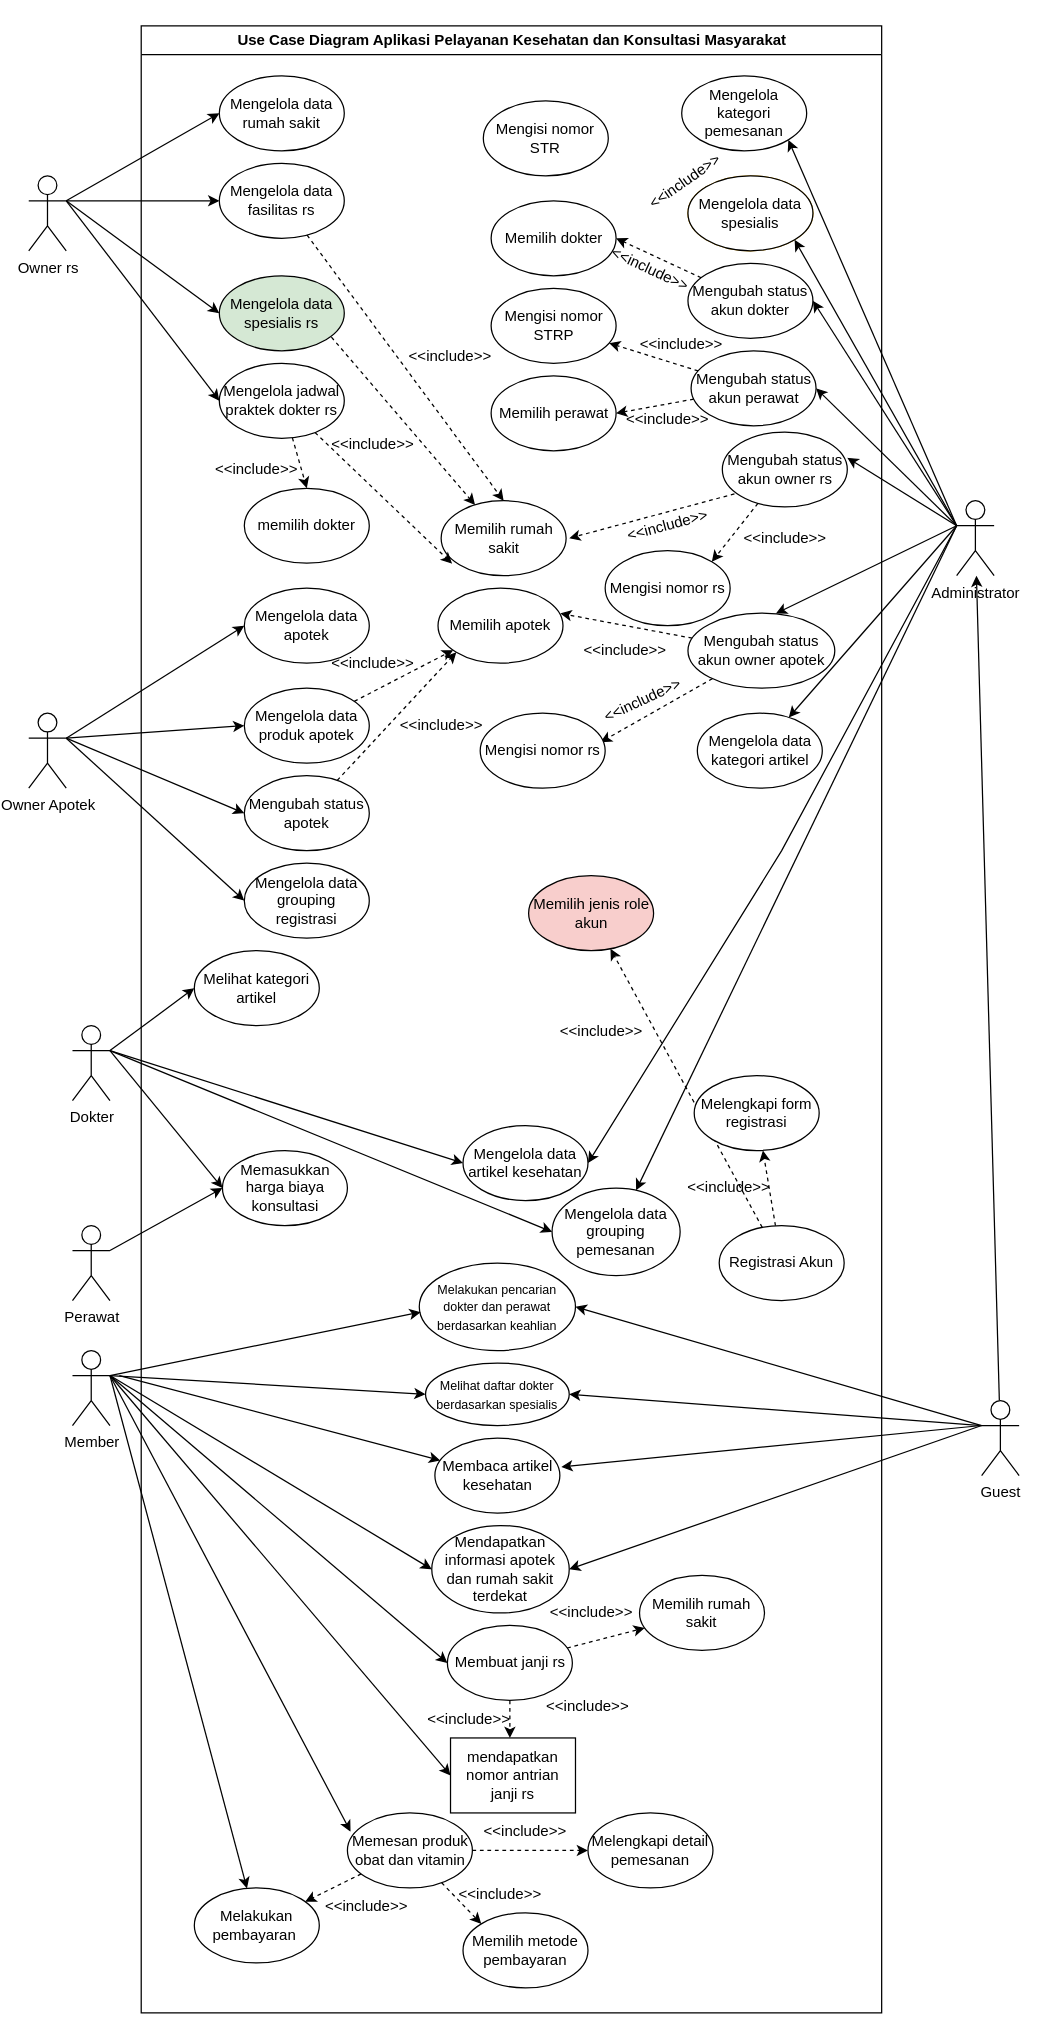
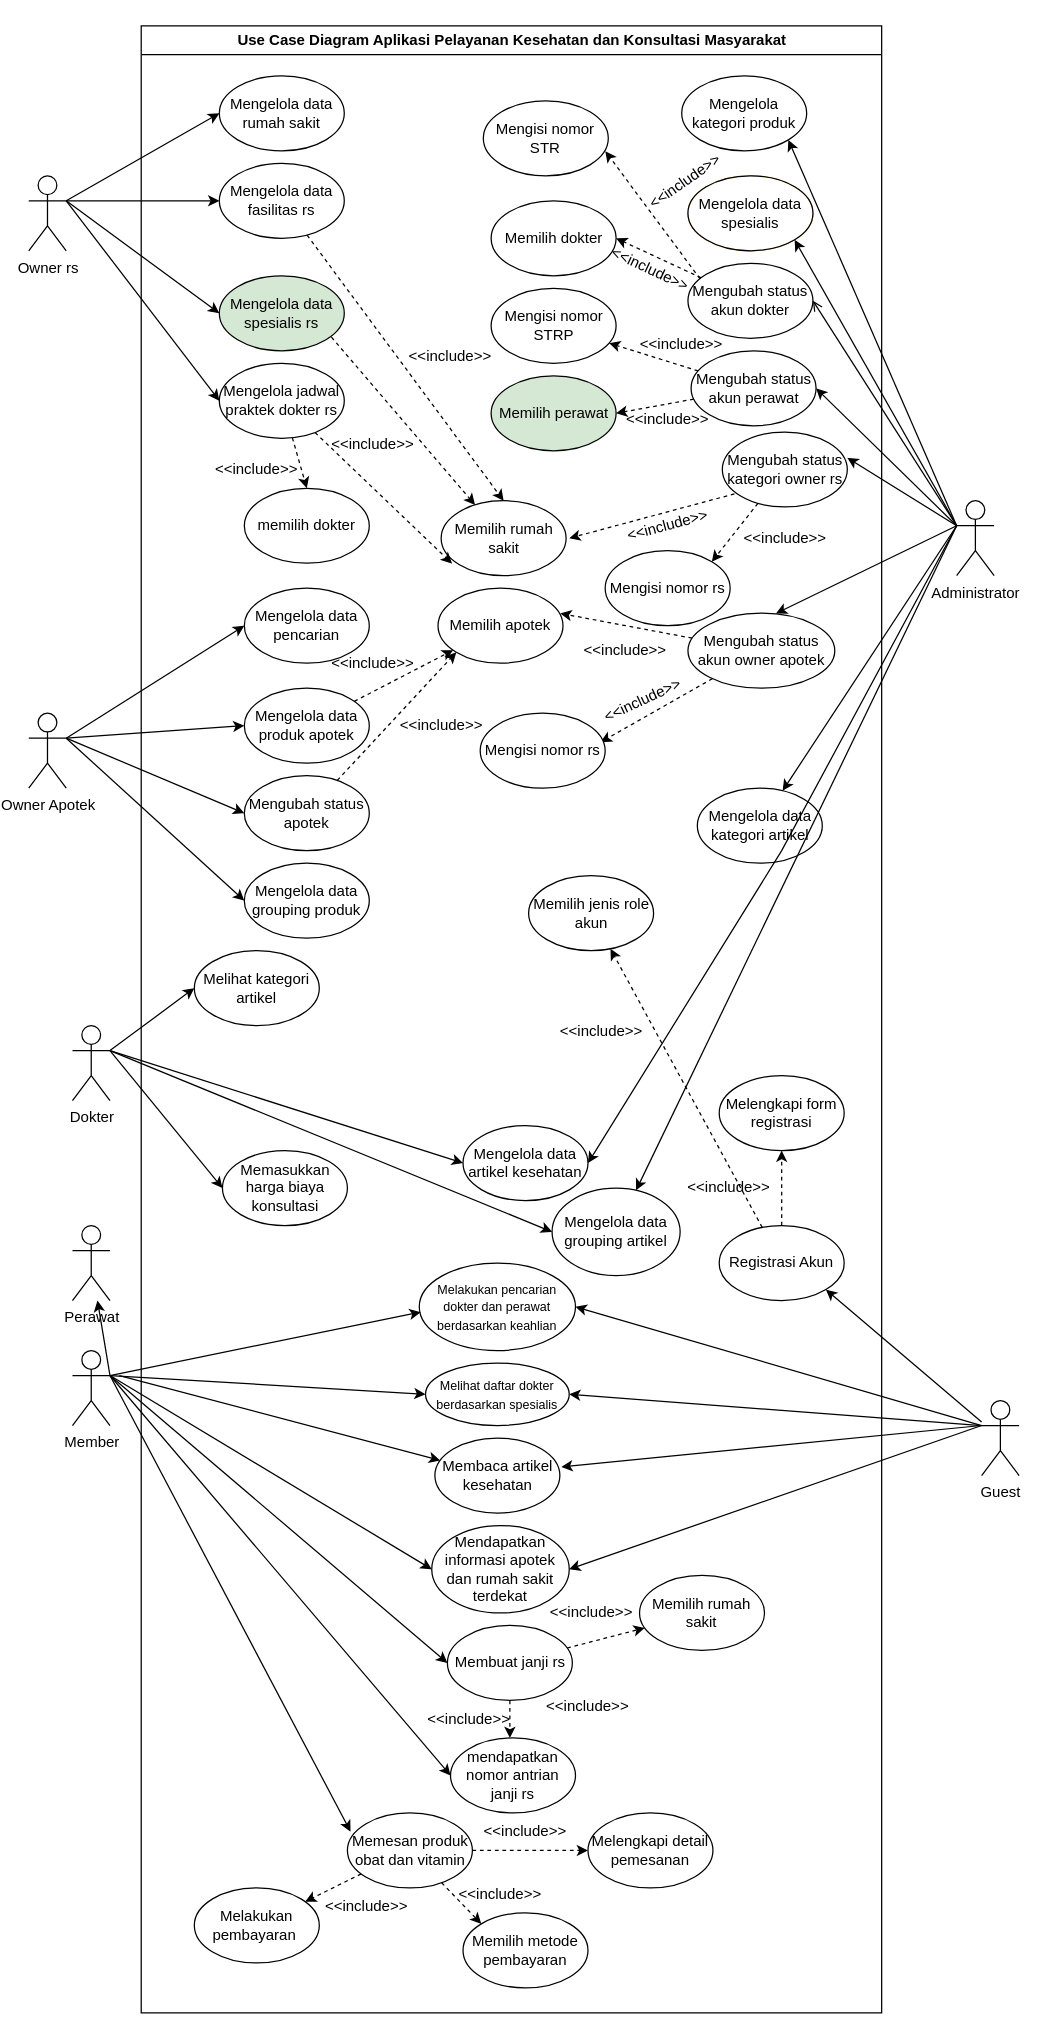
- <mxCell id="54" value="Mengelola kategori pemesanan" style="ellipse;whiteSpace=wrap;html=1;fillColor=default;strokeColor=default;" parent="2" vertex="1"><mxGeometry x="432.5" y="40" width="100" height="60" as="geometry" /></mxCell>
+ <mxCell id="54" value="Mengelola kategori produk" style="ellipse;whiteSpace=wrap;html=1;fillColor=default;strokeColor=default;" parent="2" vertex="1"><mxGeometry x="432.5" y="40" width="100" height="60" as="geometry" /></mxCell>
+ <mxCell id="58" style="rounded=0;orthogonalLoop=1;jettySize=auto;html=1;entryX=0.976;entryY=0.671;entryDx=0;entryDy=0;entryPerimeter=0;dashed=1;exitX=0.097;exitY=0.207;exitDx=0;exitDy=0;exitPerimeter=0;" parent="2" source="56" target="57" edge="1"><mxGeometry relative="1" as="geometry" /></mxCell>
- <mxCell id="123" style="rounded=0;orthogonalLoop=1;jettySize=auto;html=1;entryX=1;entryY=0.5;entryDx=0;entryDy=0;exitX=0;exitY=0.333;exitDx=0;exitDy=0;exitPerimeter=0;" parent="1" source="130" target="56" edge="1"><mxGeometry relative="1" as="geometry"><mxPoint x="670.5" y="810" as="targetPoint" /><mxPoint x="770.5" y="780" as="sourcePoint" /></mxGeometry></mxCell>
+ <mxCell id="123" style="rounded=0;orthogonalLoop=1;jettySize=auto;html=1;entryX=1;entryY=0.5;entryDx=0;entryDy=0;exitX=0;exitY=0.333;exitDx=0;exitDy=0;exitPerimeter=0;endArrow=open;" parent="1" source="130" target="56" edge="1"><mxGeometry relative="1" as="geometry"><mxPoint x="670.5" y="810" as="targetPoint" /><mxPoint x="770.5" y="780" as="sourcePoint" /></mxGeometry></mxCell>
- <mxCell id="65" value="Memilih perawat" style="ellipse;whiteSpace=wrap;html=1;" parent="2" vertex="1"><mxGeometry x="280" y="280" width="100" height="60" as="geometry" /></mxCell>
+ <mxCell id="65" value="Memilih perawat" style="ellipse;whiteSpace=wrap;html=1;fillColor=#d5e8d4;" parent="2" vertex="1"><mxGeometry x="280" y="280" width="100" height="60" as="geometry" /></mxCell>
- <mxCell id="70" value="Mengubah status akun owner rs" style="ellipse;whiteSpace=wrap;html=1;fillColor=default;strokeColor=default;" parent="2" vertex="1"><mxGeometry x="465" y="325" width="100" height="60" as="geometry" /></mxCell>
+ <mxCell id="70" value="Mengubah status kategori owner rs" style="ellipse;whiteSpace=wrap;html=1;fillColor=default;strokeColor=default;" parent="2" vertex="1"><mxGeometry x="465" y="325" width="100" height="60" as="geometry" /></mxCell>
- <mxCell id="22" value="Mengelola data apotek" style="ellipse;whiteSpace=wrap;html=1;" parent="2" vertex="1"><mxGeometry x="82.5" y="450" width="100" height="60" as="geometry" /></mxCell>
+ <mxCell id="22" value="Mengelola data pencarian" style="ellipse;whiteSpace=wrap;html=1;" parent="2" vertex="1"><mxGeometry x="82.5" y="450" width="100" height="60" as="geometry" /></mxCell>
- <mxCell id="84" value="Mengelola data kategori artikel" style="ellipse;whiteSpace=wrap;html=1;fillColor=default;strokeColor=default;" parent="2" vertex="1"><mxGeometry x="445" y="550" width="100" height="60" as="geometry" /></mxCell>
+ <mxCell id="84" value="Mengelola data kategori artikel" style="ellipse;whiteSpace=wrap;html=1;fillColor=default;strokeColor=default;" parent="2" vertex="1"><mxGeometry x="445" y="610" width="100" height="60" as="geometry" /></mxCell>
- <mxCell id="30" value="Mengelola data grouping registrasi" style="ellipse;whiteSpace=wrap;html=1;" parent="2" vertex="1"><mxGeometry x="82.5" y="670" width="100" height="60" as="geometry" /></mxCell>
+ <mxCell id="30" value="Mengelola data grouping produk" style="ellipse;whiteSpace=wrap;html=1;" parent="2" vertex="1"><mxGeometry x="82.5" y="670" width="100" height="60" as="geometry" /></mxCell>
- <mxCell id="7" value="Memilih jenis role akun" style="ellipse;whiteSpace=wrap;html=1;fillColor=#f8cecc;" parent="2" vertex="1"><mxGeometry x="310" y="680" width="100" height="60" as="geometry" /></mxCell>
+ <mxCell id="7" value="Memilih jenis role akun" style="ellipse;whiteSpace=wrap;html=1;" parent="2" vertex="1"><mxGeometry x="310" y="680" width="100" height="60" as="geometry" /></mxCell>
- <mxCell id="117" style="edgeStyle=none;rounded=0;orthogonalLoop=1;jettySize=auto;html=1;" parent="1" source="118" target="130" edge="1"><mxGeometry relative="1" as="geometry" /></mxCell>
+ <mxCell id="117" style="edgeStyle=none;rounded=0;orthogonalLoop=1;jettySize=auto;html=1;entryX=1;entryY=1;entryDx=0;entryDy=0;" parent="1" source="118" target="5" edge="1"><mxGeometry relative="1" as="geometry" /></mxCell>
- <mxCell id="6" value="Melengkapi form registrasi" style="ellipse;whiteSpace=wrap;html=1;" parent="2" vertex="1"><mxGeometry x="442.5" y="840" width="100" height="60" as="geometry" /></mxCell>
+ <mxCell id="6" value="Melengkapi form registrasi" style="ellipse;whiteSpace=wrap;html=1;" parent="2" vertex="1"><mxGeometry x="462.5" y="840" width="100" height="60" as="geometry" /></mxCell>
- <mxCell id="102" style="rounded=0;orthogonalLoop=1;jettySize=auto;html=1;entryX=0;entryY=0.5;entryDx=0;entryDy=0;exitX=1;exitY=0.333;exitDx=0;exitDy=0;exitPerimeter=0;" parent="1" source="103" target="34" edge="1"><mxGeometry relative="1" as="geometry" /></mxCell>
- <mxCell id="33" value="Mengelola data grouping pemesanan" style="ellipse;whiteSpace=wrap;html=1;" parent="2" vertex="1"><mxGeometry x="328.75" y="930" width="102.5" height="70" as="geometry" /></mxCell>
+ <mxCell id="33" value="Mengelola data grouping artikel" style="ellipse;whiteSpace=wrap;html=1;" parent="2" vertex="1"><mxGeometry x="328.75" y="930" width="102.5" height="70" as="geometry" /></mxCell>
- <mxCell id="109" style="rounded=0;orthogonalLoop=1;jettySize=auto;html=1;exitX=1;exitY=0.333;exitDx=0;exitDy=0;exitPerimeter=0;" parent="1" source="112" target="53" edge="1"><mxGeometry relative="1" as="geometry" /></mxCell>
+ <mxCell id="109" style="rounded=0;orthogonalLoop=1;jettySize=auto;html=1;exitX=1;exitY=0.333;exitDx=0;exitDy=0;exitPerimeter=0;" parent="1" source="112" target="103" edge="1"><mxGeometry relative="1" as="geometry" /></mxCell>
- <mxCell id="43" value="mendapatkan nomor antrian janji rs" style="whiteSpace=wrap;html=1;rounded=0;" parent="2" vertex="1"><mxGeometry x="247.5" y="1370" width="100" height="60" as="geometry" /></mxCell>
+ <mxCell id="43" value="mendapatkan nomor antrian janji rs" style="ellipse;whiteSpace=wrap;html=1;" parent="2" vertex="1"><mxGeometry x="247.5" y="1370" width="100" height="60" as="geometry" /></mxCell>
